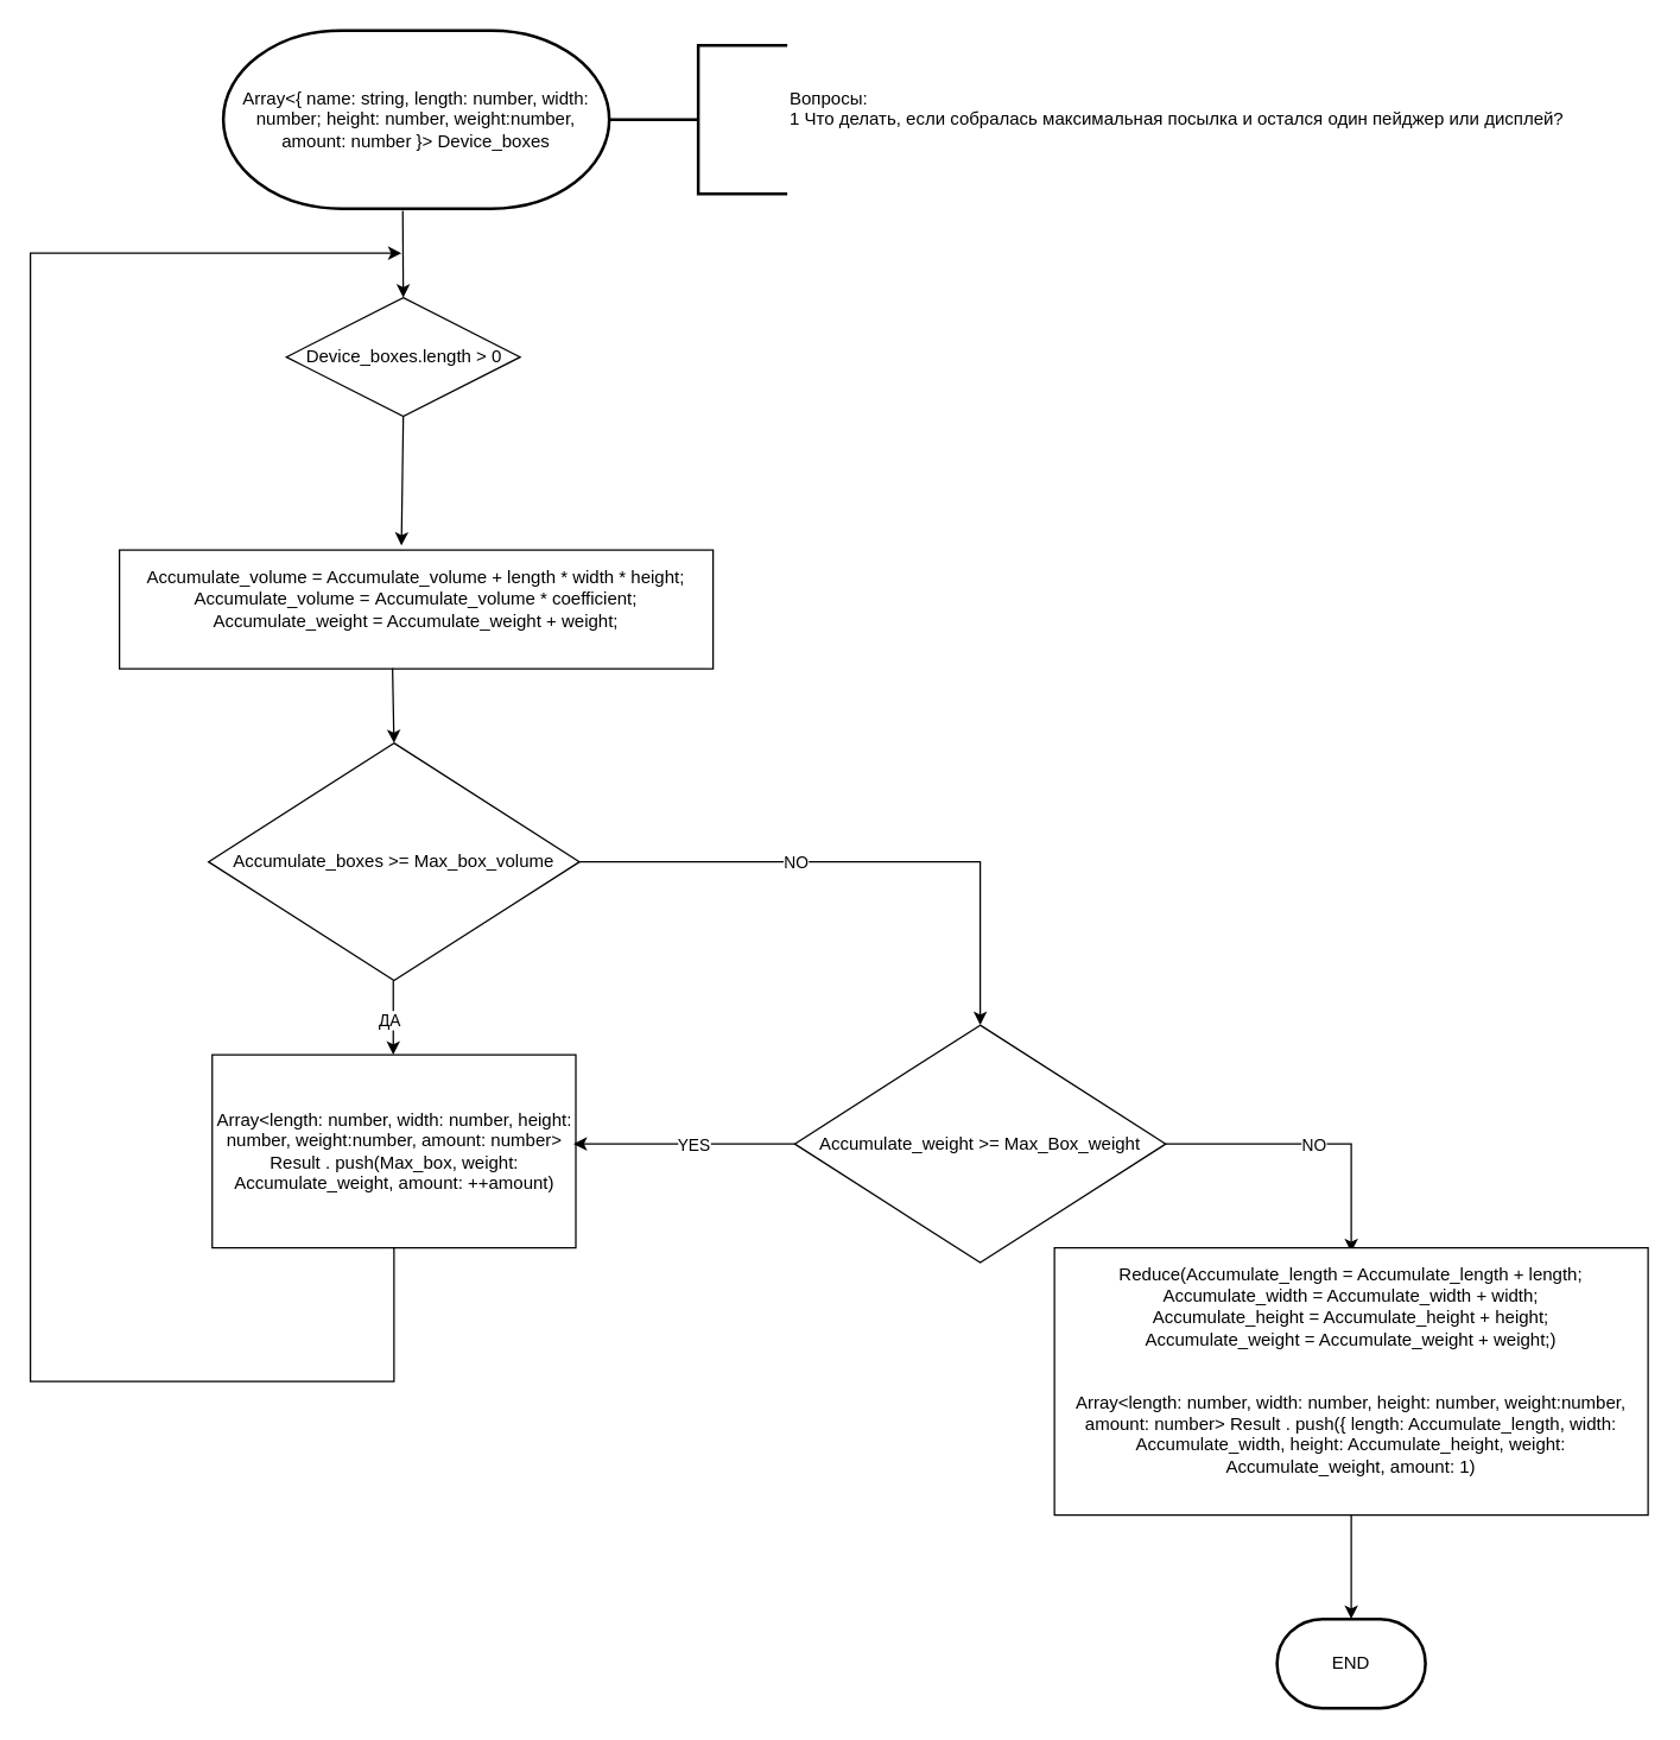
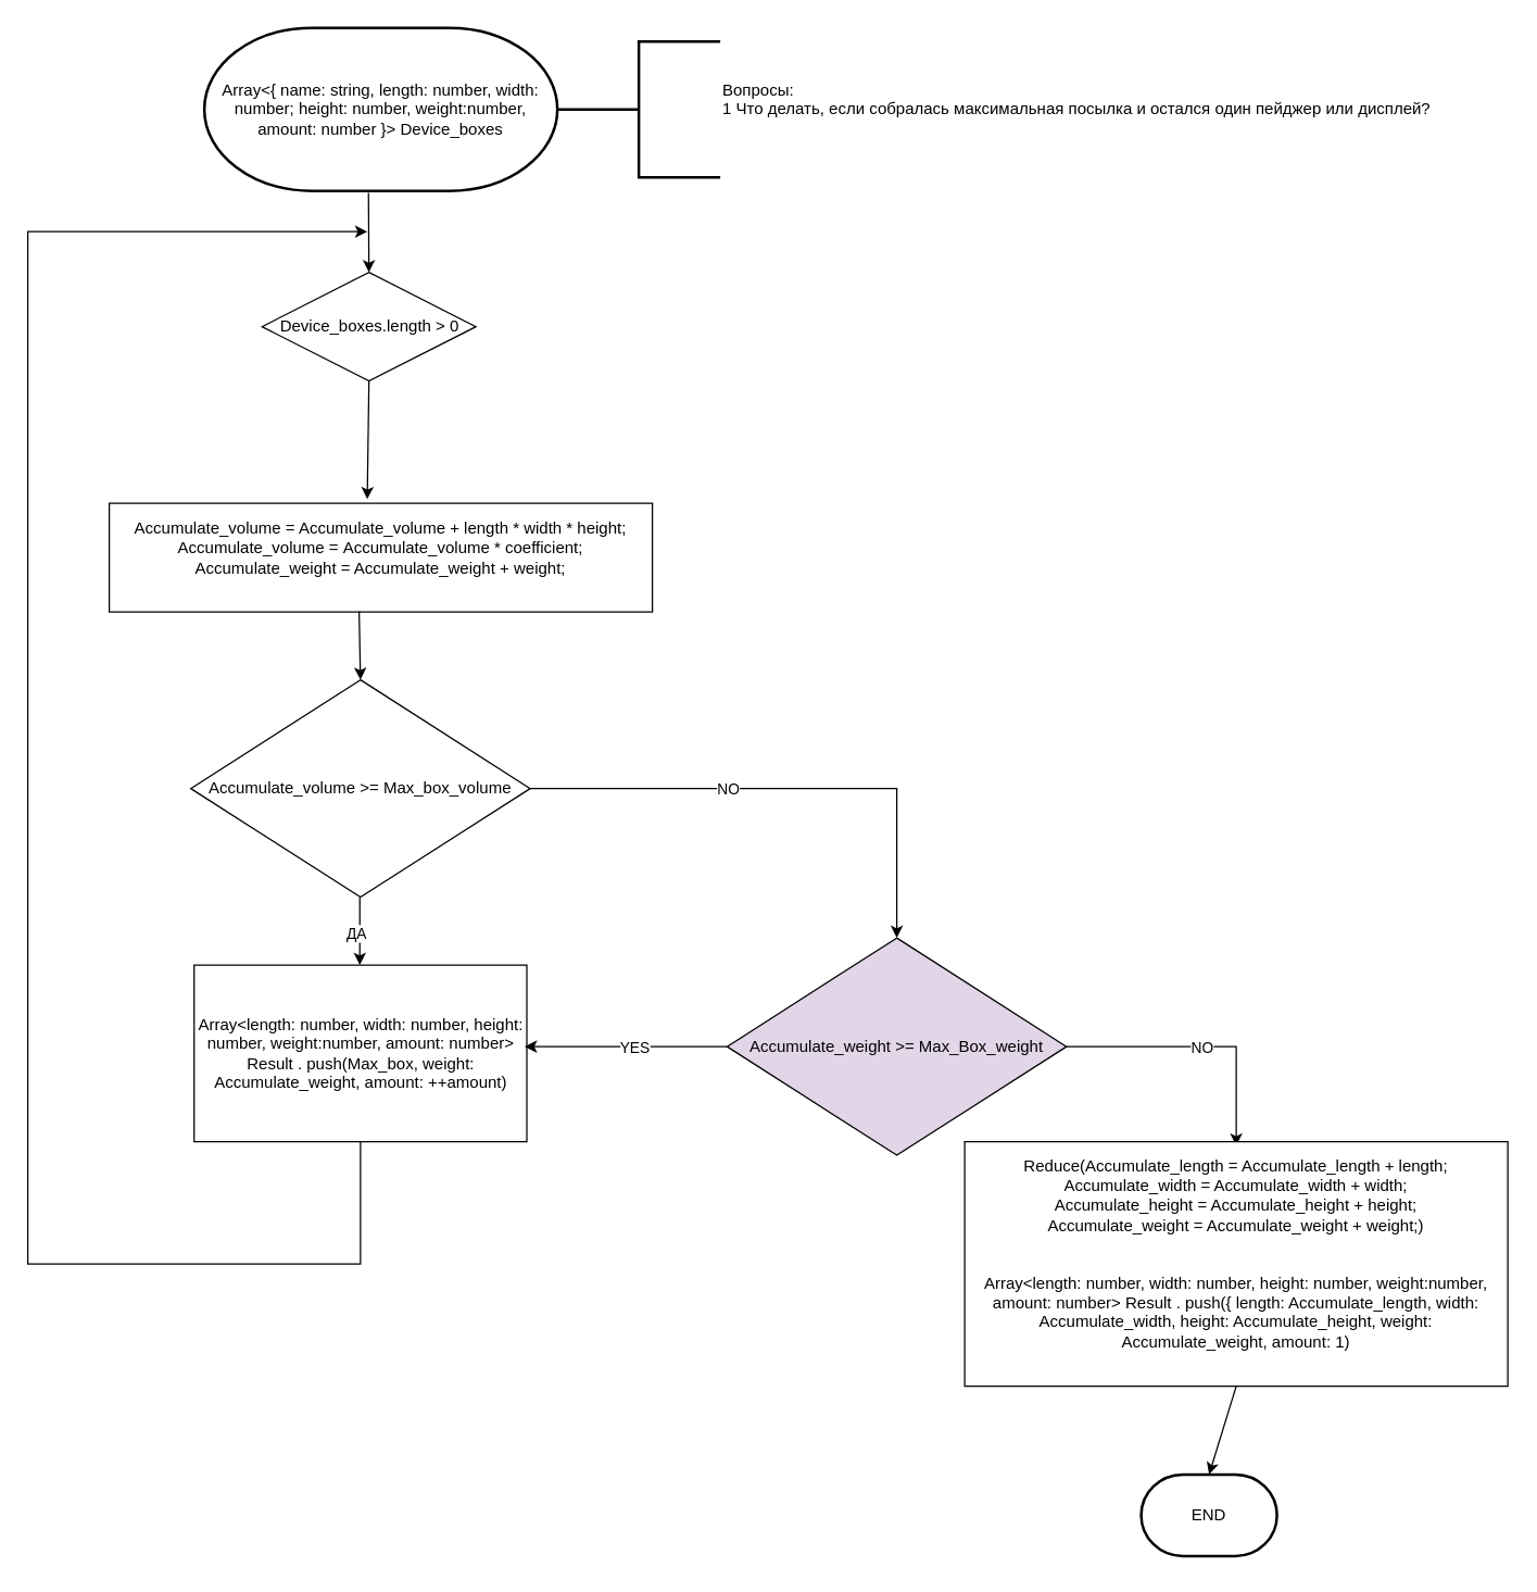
- <mxCell id="10" value="Accumulate_boxes &amp;gt;= Max_box_volume" style="rhombus;whiteSpace=wrap;html=1;" vertex="1" parent="1"><mxGeometry x="140" y="500" width="250" height="160" as="geometry" /></mxCell>
+ <mxCell id="10" value="Accumulate_volume &amp;gt;= Max_box_volume" style="rhombus;whiteSpace=wrap;html=1;" vertex="1" parent="1"><mxGeometry x="140" y="500" width="250" height="160" as="geometry" /></mxCell>
- <mxCell id="14" value="Accumulate_weight &amp;gt;= Max_Box_weight" style="rhombus;whiteSpace=wrap;html=1;" vertex="1" parent="1"><mxGeometry x="535" y="690" width="250" height="160" as="geometry" /></mxCell>
+ <mxCell id="14" value="Accumulate_weight &amp;gt;= Max_Box_weight" style="rhombus;whiteSpace=wrap;html=1;fillColor=#e1d5e7;" vertex="1" parent="1"><mxGeometry x="535" y="690" width="250" height="160" as="geometry" /></mxCell>
- <mxCell id="26" value="END" style="strokeWidth=2;html=1;shape=mxgraph.flowchart.terminator;whiteSpace=wrap;" vertex="1" parent="1"><mxGeometry x="860" y="1090" width="100" height="60" as="geometry" /></mxCell>
+ <mxCell id="26" value="END" style="strokeWidth=2;html=1;shape=mxgraph.flowchart.terminator;whiteSpace=wrap;" vertex="1" parent="1"><mxGeometry x="840" y="1085" width="100" height="60" as="geometry" /></mxCell>
